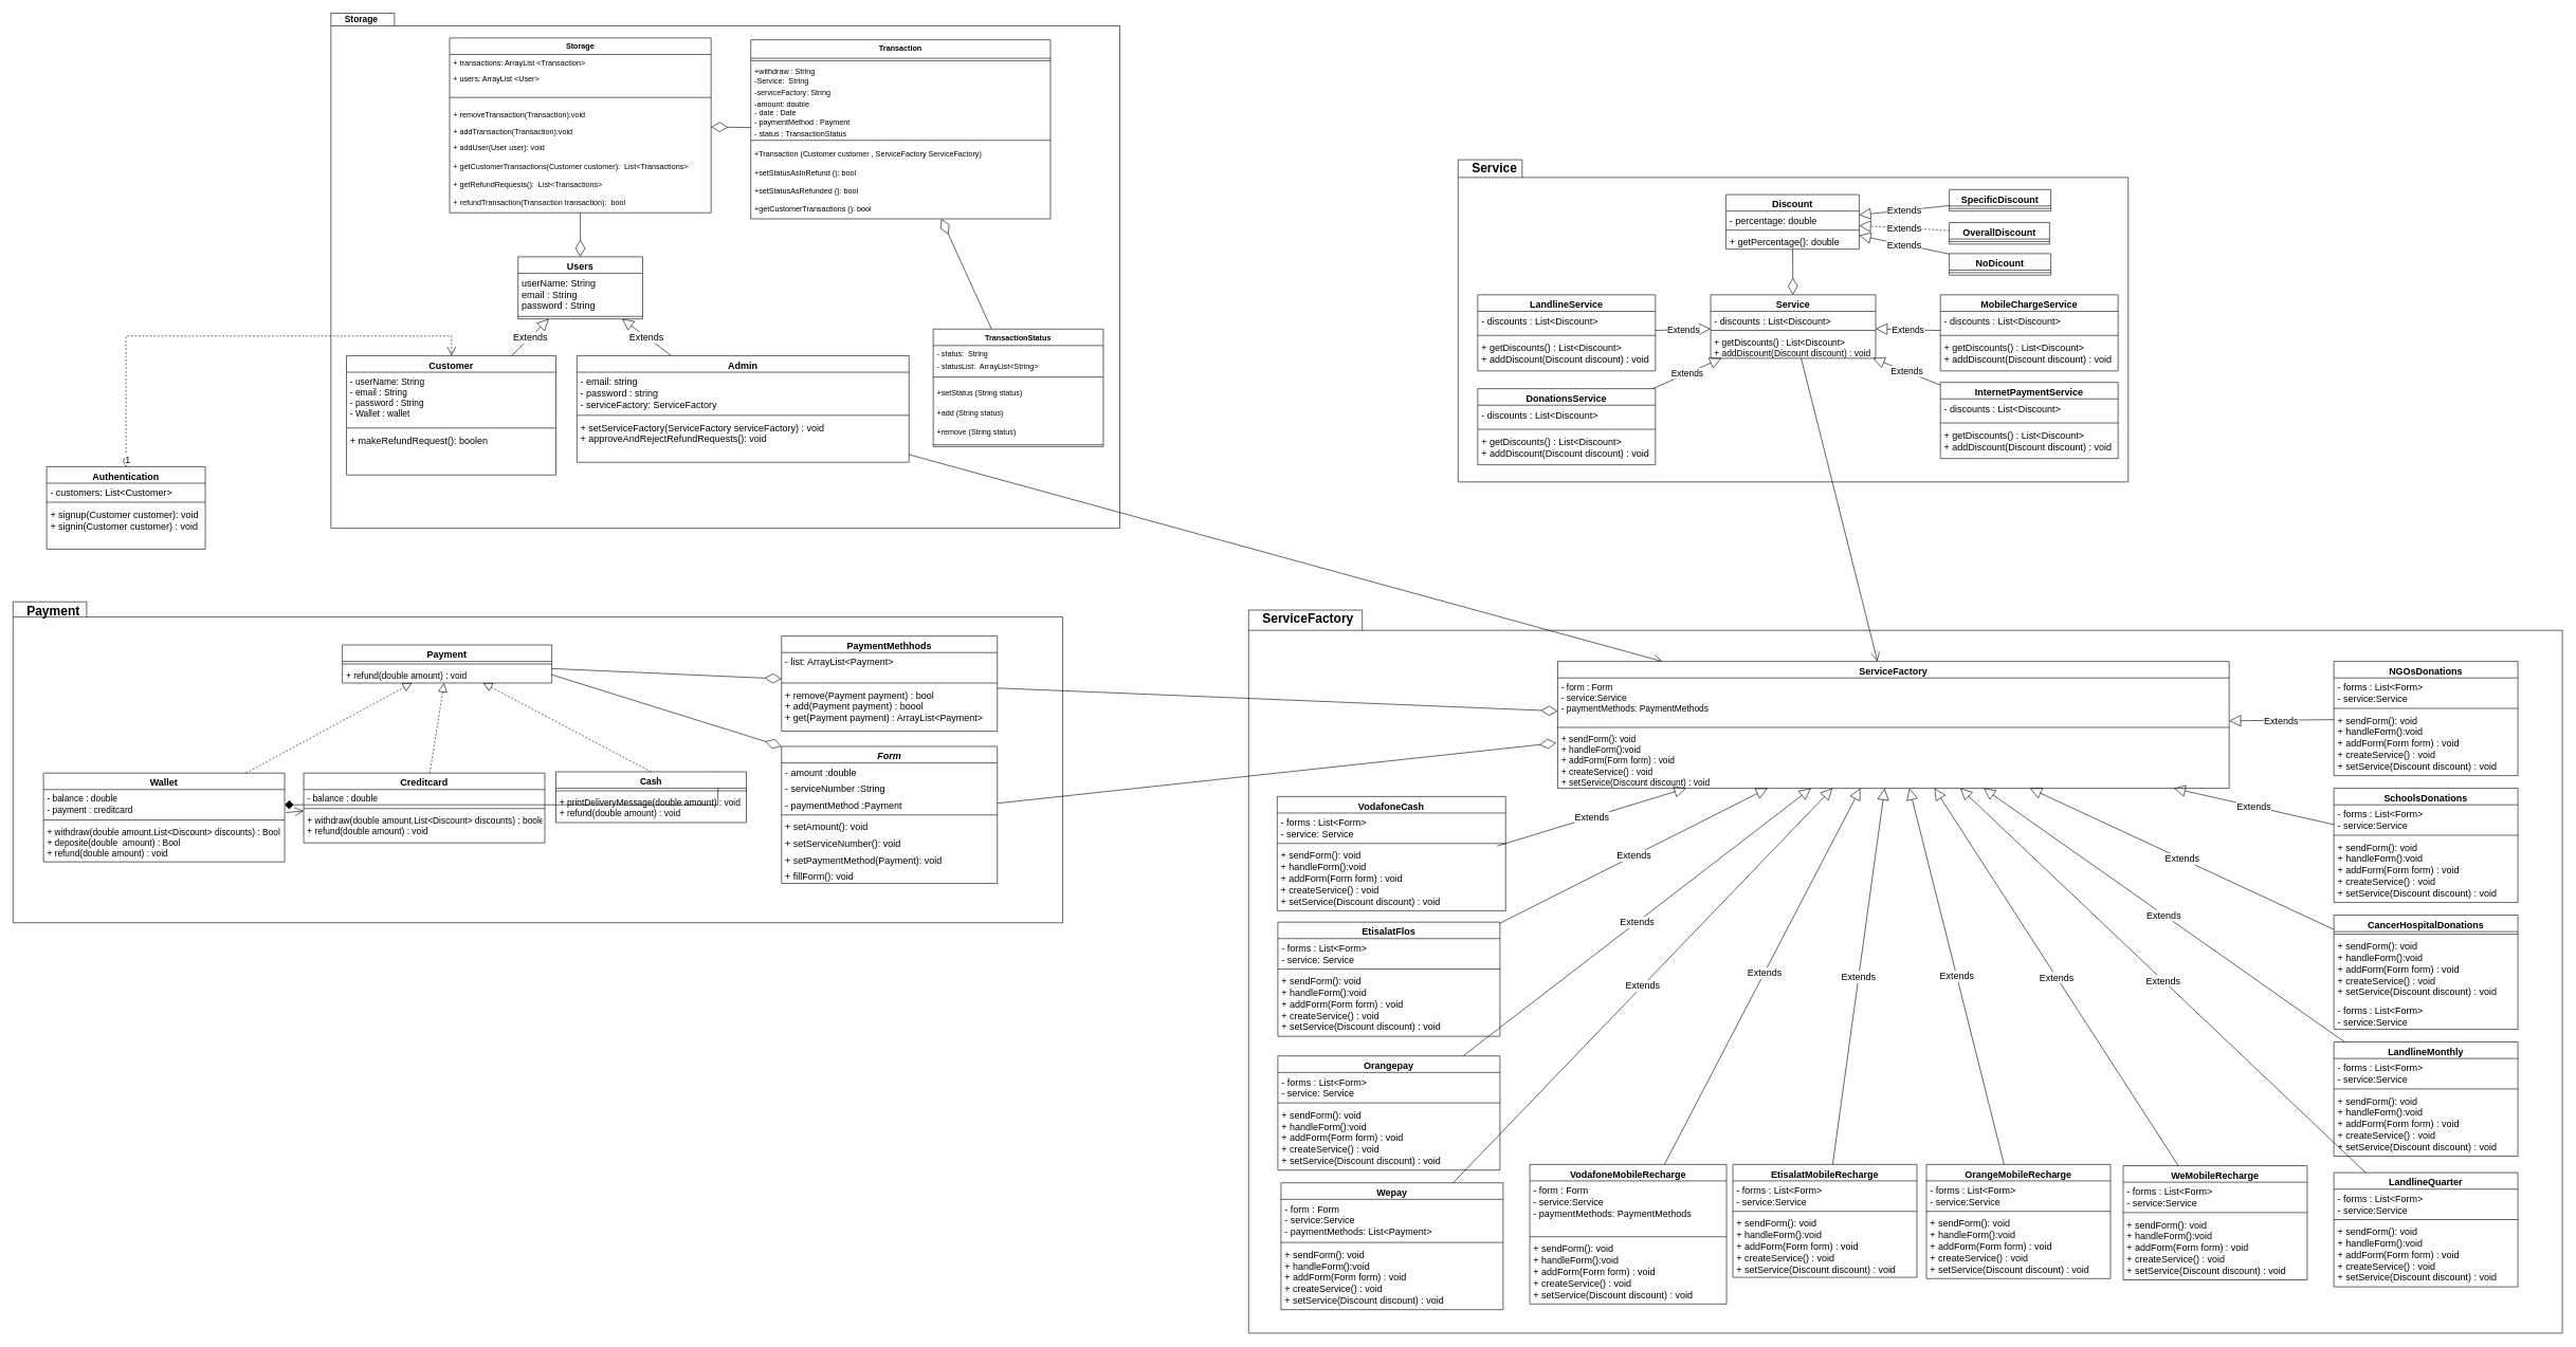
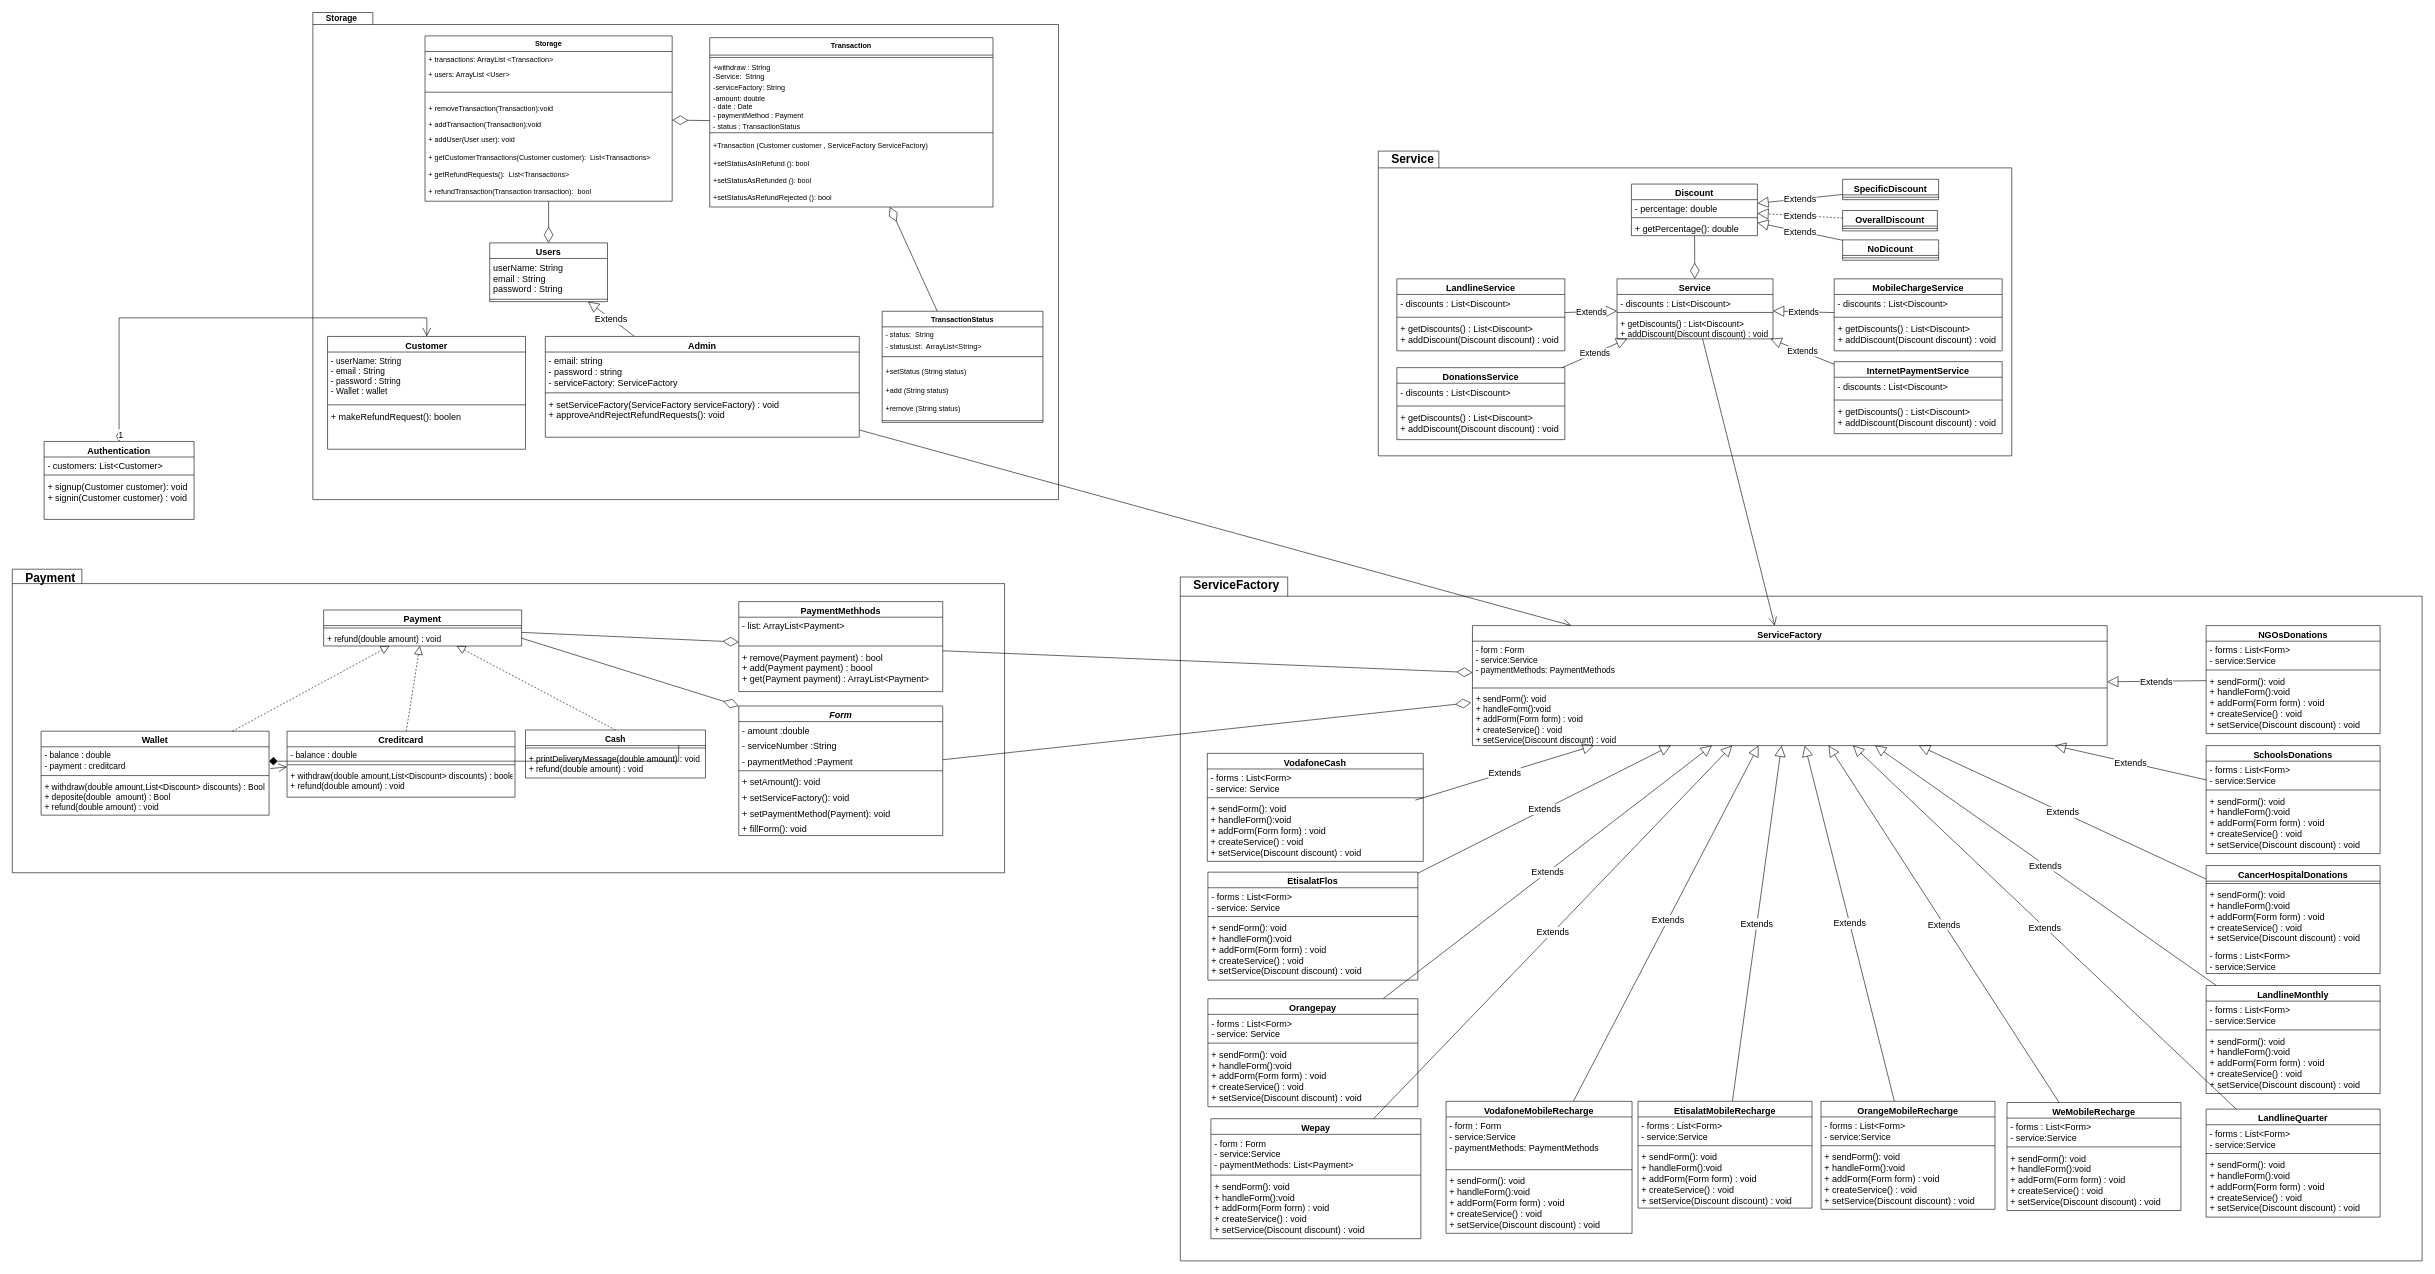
- <mxCell id="193" value="+getCustomerTransactions (): bool" style="text;strokeColor=none;fillColor=none;align=left;verticalAlign=top;spacingLeft=4;spacingRight=4;overflow=hidden;rotatable=0;points=[[0,0.5],[1,0.5]];portConstraint=eastwest;fontStyle=0" parent="180" vertex="1"><mxGeometry y="253.392" width="472.156" height="28.861" as="geometry" /></mxCell>
+ <mxCell id="193" value="+setStatusAsRefundRejected (): bool" style="text;strokeColor=none;fillColor=none;align=left;verticalAlign=top;spacingLeft=4;spacingRight=4;overflow=hidden;rotatable=0;points=[[0,0.5],[1,0.5]];portConstraint=eastwest;fontStyle=0" parent="180" vertex="1"><mxGeometry y="253.392" width="472.156" height="28.861" as="geometry" /></mxCell>
- <mxCell id="7" value="1" style="endArrow=open;html=1;endSize=12;startArrow=diamondThin;startSize=14;startFill=0;edgeStyle=orthogonalEdgeStyle;align=left;verticalAlign=bottom;rounded=0;fontSize=15;dashed=1;" parent="1" source="2" target="200" edge="1"><mxGeometry x="-1" y="3" relative="1" as="geometry"><mxPoint x="2054" y="849" as="sourcePoint" /><mxPoint x="1844" y="869" as="targetPoint" /><Array as="points"><mxPoint x="198" y="529" /><mxPoint x="711" y="529" /></Array></mxGeometry></mxCell>
+ <mxCell id="7" value="1" style="endArrow=open;html=1;endSize=12;startArrow=diamondThin;startSize=14;startFill=0;edgeStyle=orthogonalEdgeStyle;align=left;verticalAlign=bottom;rounded=0;fontSize=15;" parent="1" source="2" target="200" edge="1"><mxGeometry x="-1" y="3" relative="1" as="geometry"><mxPoint x="2054" y="849" as="sourcePoint" /><mxPoint x="1844" y="869" as="targetPoint" /><Array as="points"><mxPoint x="198" y="529" /><mxPoint x="711" y="529" /></Array></mxGeometry></mxCell>
- <mxCell id="204" value="Extends" style="endArrow=block;endSize=16;endFill=0;html=1;rounded=0;fontSize=15;" parent="1" source="200" target="158" edge="1"><mxGeometry width="160" relative="1" as="geometry"><mxPoint x="1434.001" y="1176" as="sourcePoint" /><mxPoint x="1333.881" y="1113.198" as="targetPoint" /><mxPoint as="offset" /></mxGeometry></mxCell>
- <mxCell id="145" value="+ setServiceNumber(): void&#10;" style="text;strokeColor=none;fillColor=none;align=left;verticalAlign=top;spacingLeft=4;spacingRight=4;overflow=hidden;rotatable=0;points=[[0,0.5],[1,0.5]];portConstraint=eastwest;fontSize=15;" parent="139" vertex="1"><mxGeometry y="138" width="340" height="26" as="geometry" /></mxCell>
+ <mxCell id="145" value="+ setServiceFactory(): void&#10;" style="text;strokeColor=none;fillColor=none;align=left;verticalAlign=top;spacingLeft=4;spacingRight=4;overflow=hidden;rotatable=0;points=[[0,0.5],[1,0.5]];portConstraint=eastwest;fontSize=15;" parent="139" vertex="1"><mxGeometry y="138" width="340" height="26" as="geometry" /></mxCell>
